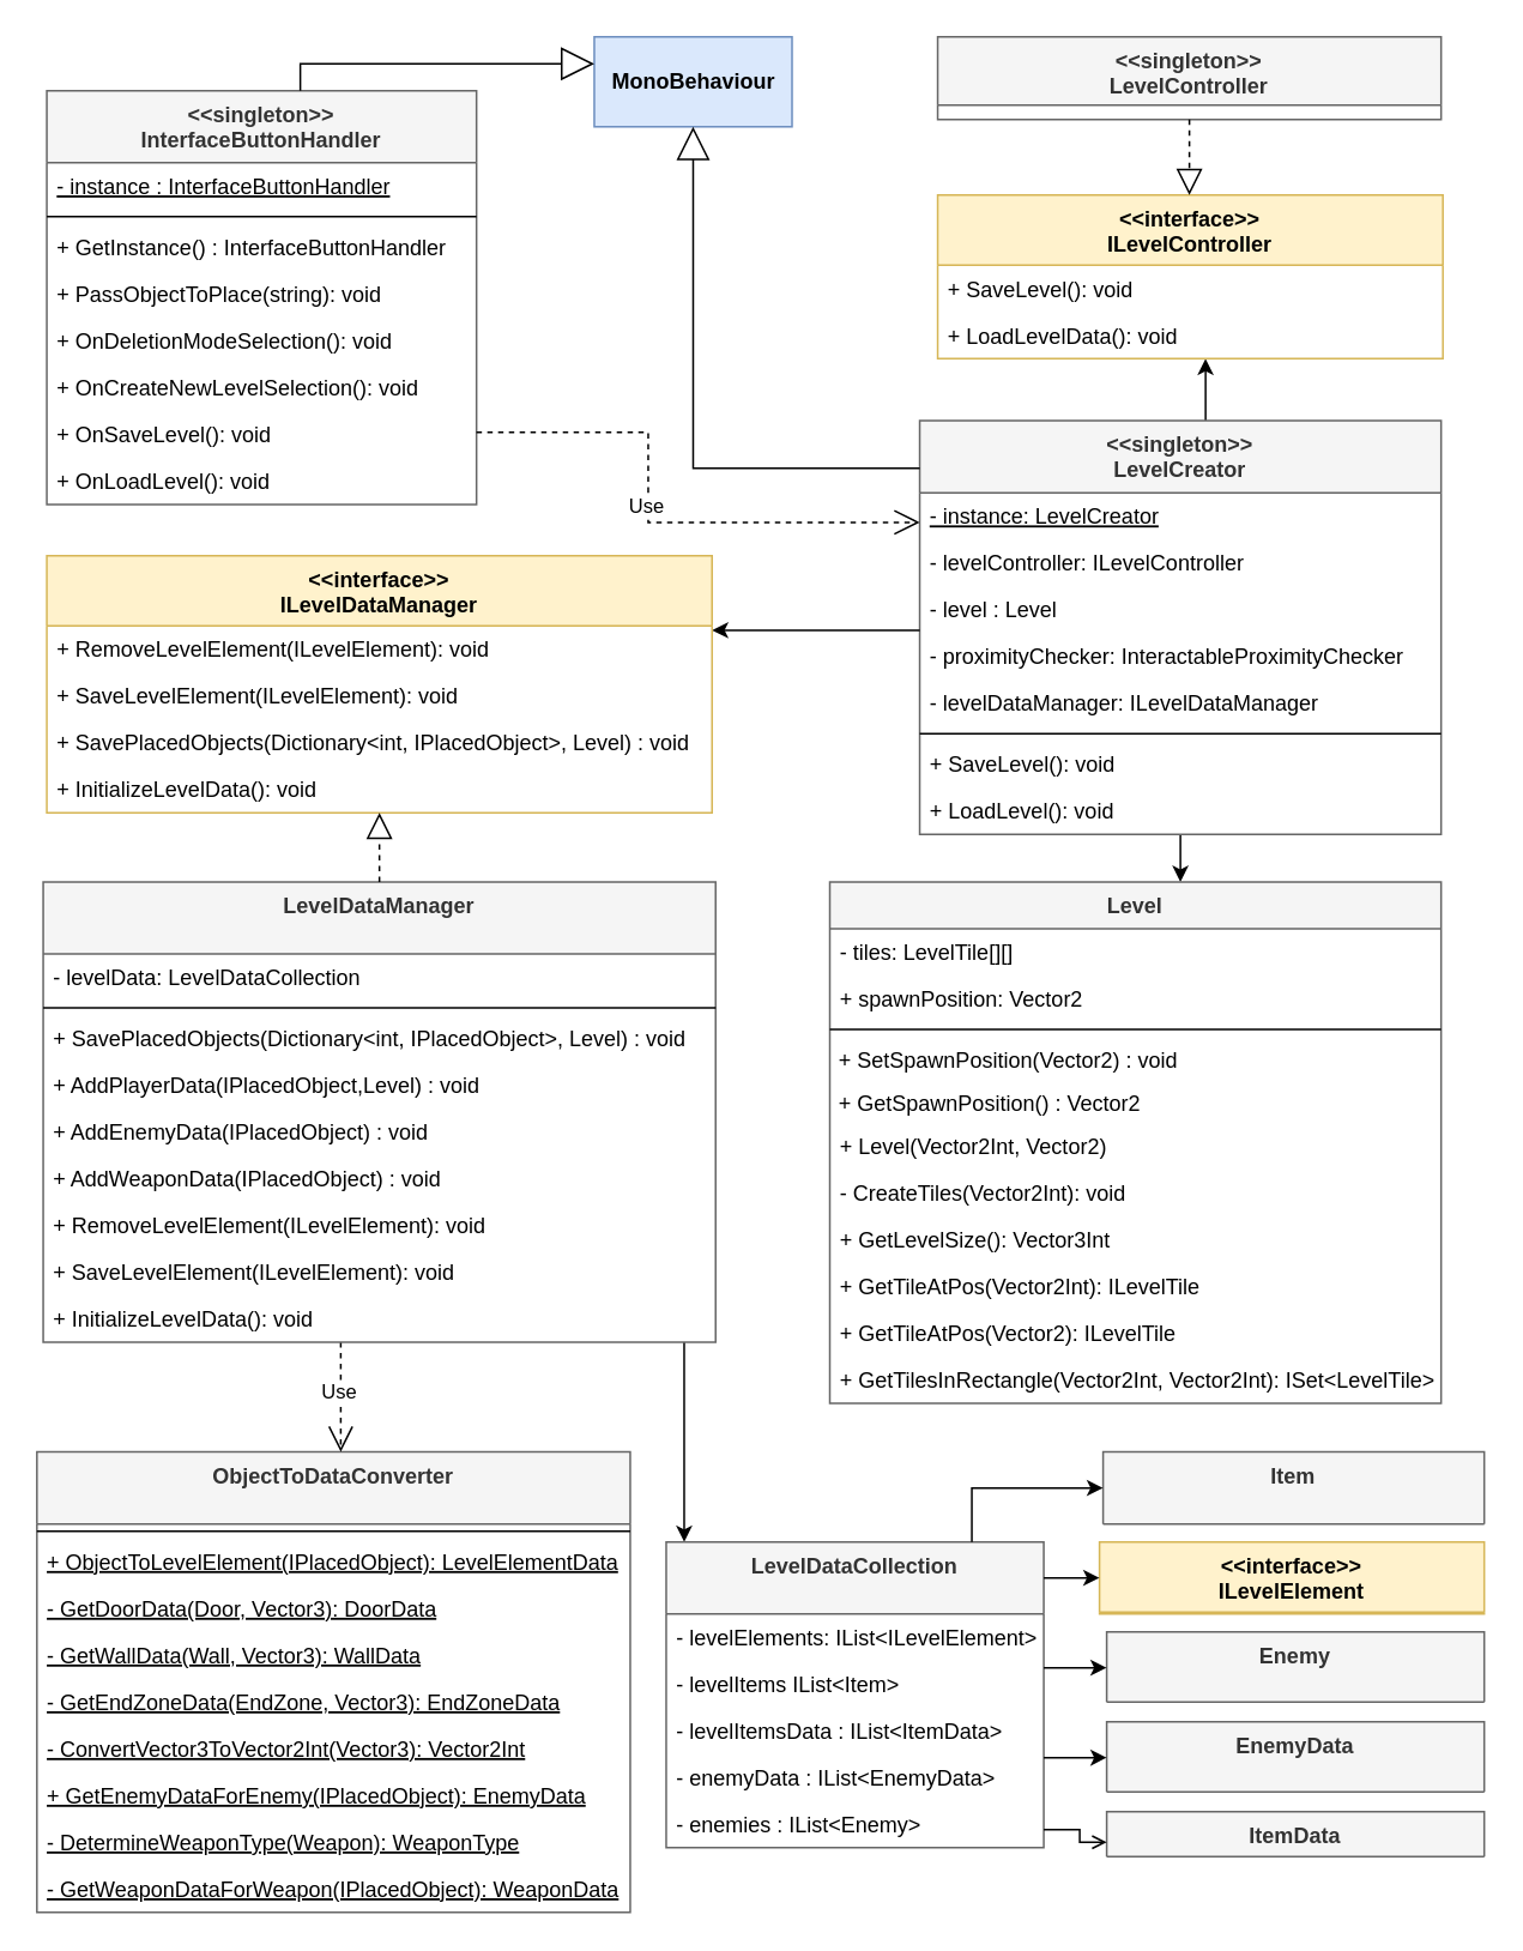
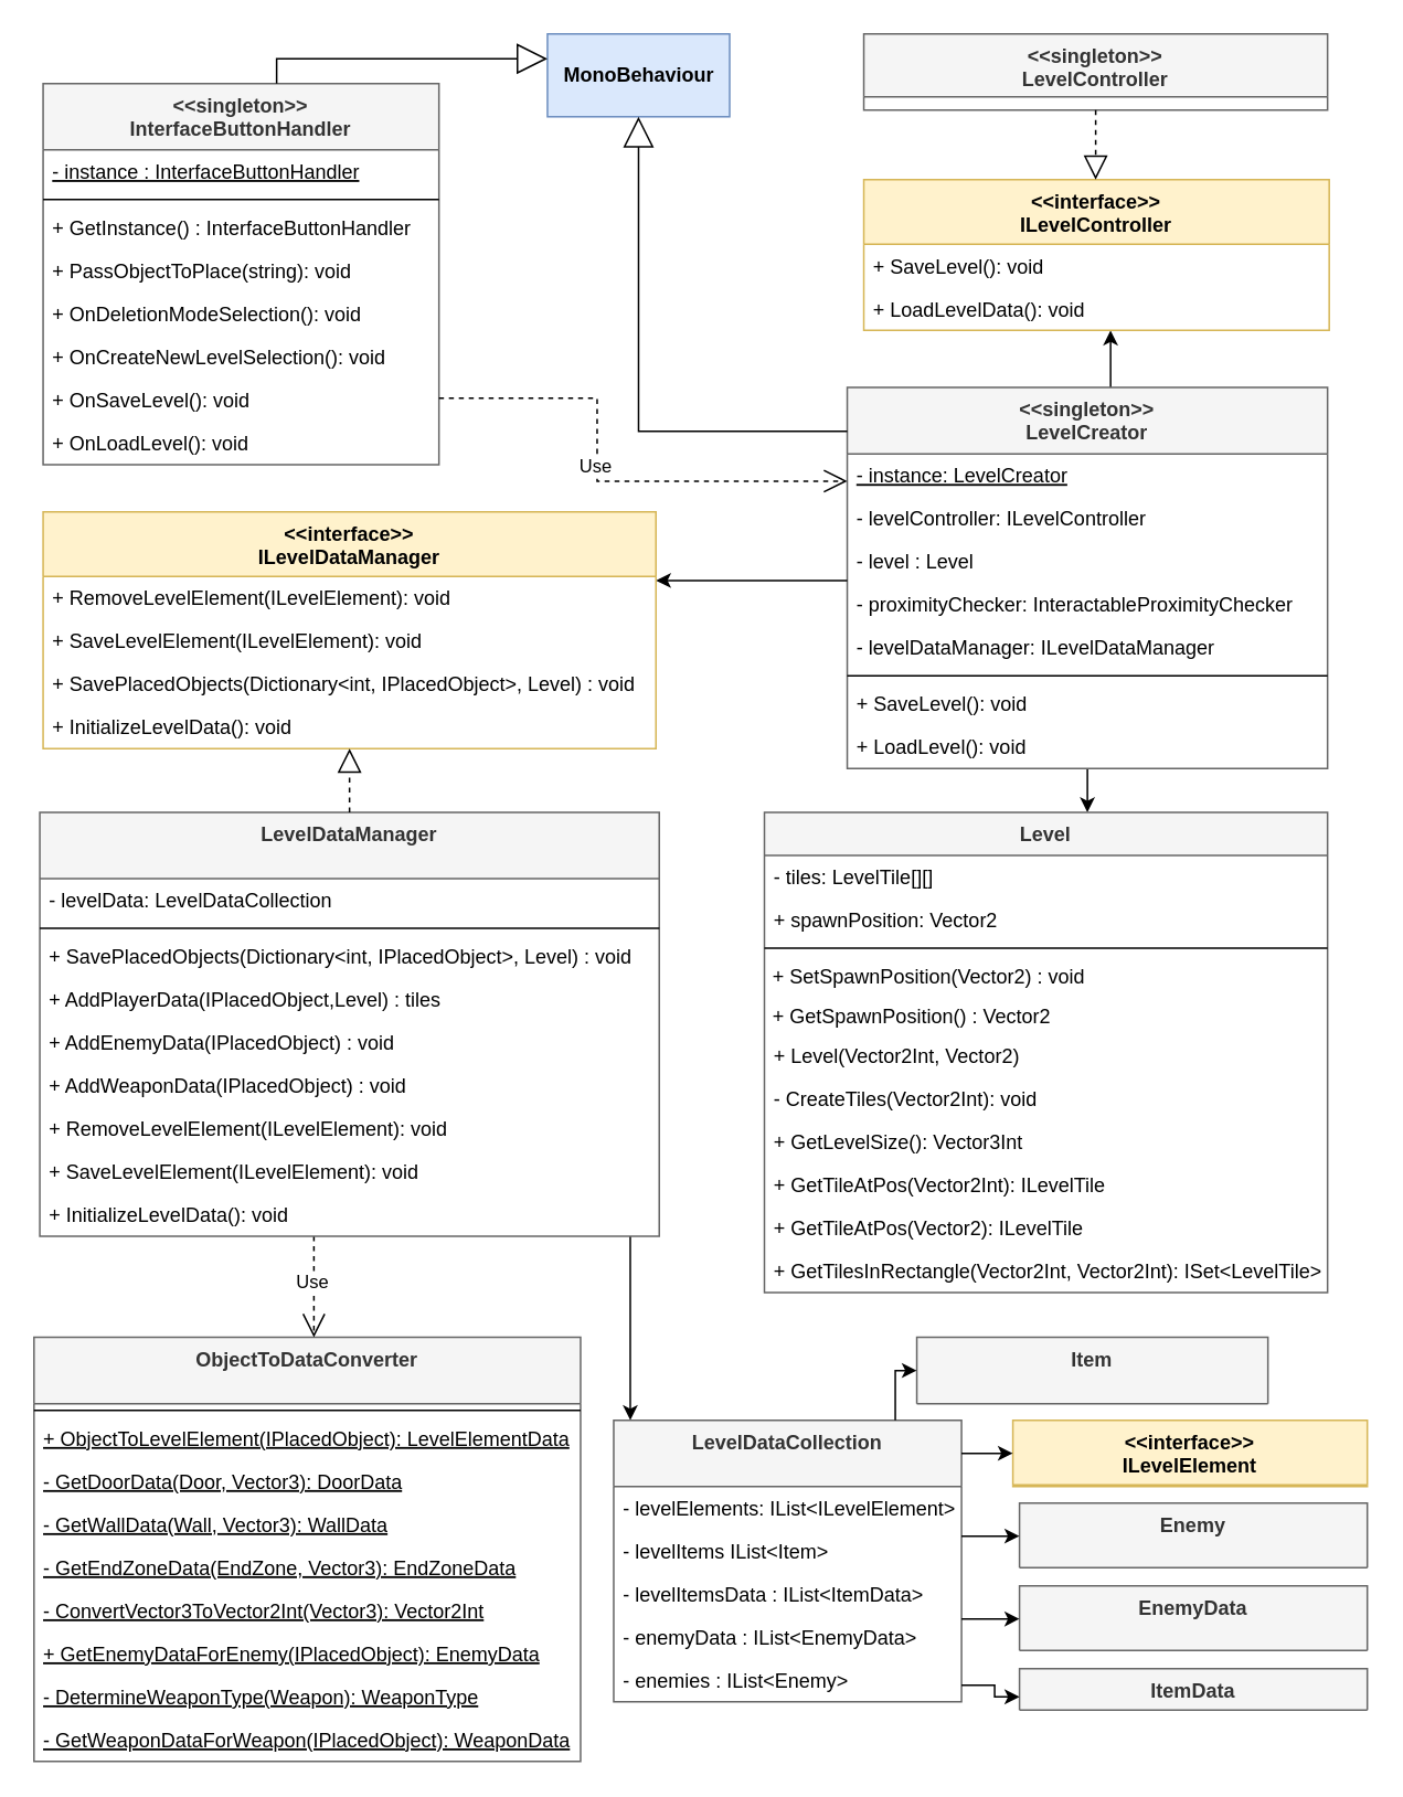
- <mxCell id="76" value="+ AddPlayerData(IPlacedObject,Level) : void " style="text;align=left;verticalAlign=top;spacingLeft=4;spacingRight=4;overflow=hidden;rotatable=0;points=[[0,0.5],[1,0.5]];portConstraint=eastwest;fontStyle=0" vertex="1" parent="72"><mxGeometry y="100" width="374" height="26" as="geometry" /></mxCell>
+ <mxCell id="76" value="+ AddPlayerData(IPlacedObject,Level) : tiles " style="text;align=left;verticalAlign=top;spacingLeft=4;spacingRight=4;overflow=hidden;rotatable=0;points=[[0,0.5],[1,0.5]];portConstraint=eastwest;fontStyle=0" vertex="1" parent="72"><mxGeometry y="100" width="374" height="26" as="geometry" /></mxCell>
- <mxCell id="46" value="Item" style="swimlane;fontStyle=1;align=center;verticalAlign=top;childLayout=stackLayout;horizontal=1;startSize=40;horizontalStack=0;resizeParent=1;resizeParentMax=0;resizeLast=0;collapsible=1;marginBottom=0;fillColor=#f5f5f5;strokeColor=#666666;fontColor=#333333;" vertex="1" parent="1"><mxGeometry x="613" y="807" width="212" height="40" as="geometry" /></mxCell>
+ <mxCell id="46" value="Item" style="swimlane;fontStyle=1;align=center;verticalAlign=top;childLayout=stackLayout;horizontal=1;startSize=40;horizontalStack=0;resizeParent=1;resizeParentMax=0;resizeLast=0;collapsible=1;marginBottom=0;fillColor=#f5f5f5;strokeColor=#666666;fontColor=#333333;" vertex="1" parent="1"><mxGeometry x="553" y="807" width="212" height="40" as="geometry" /></mxCell>
- <mxCell id="51" style="edgeStyle=orthogonalEdgeStyle;rounded=0;orthogonalLoop=1;jettySize=auto;html=1;endArrow=open;" edge="1" parent="1" source="40" target="48"><mxGeometry relative="1" as="geometry"><Array as="points"><mxPoint x="600" y="1017" /><mxPoint x="600" y="1024" /></Array></mxGeometry></mxCell>
+ <mxCell id="51" style="edgeStyle=orthogonalEdgeStyle;rounded=0;orthogonalLoop=1;jettySize=auto;html=1;" edge="1" parent="1" source="40" target="48"><mxGeometry relative="1" as="geometry"><Array as="points"><mxPoint x="600" y="1017" /><mxPoint x="600" y="1024" /></Array></mxGeometry></mxCell>
